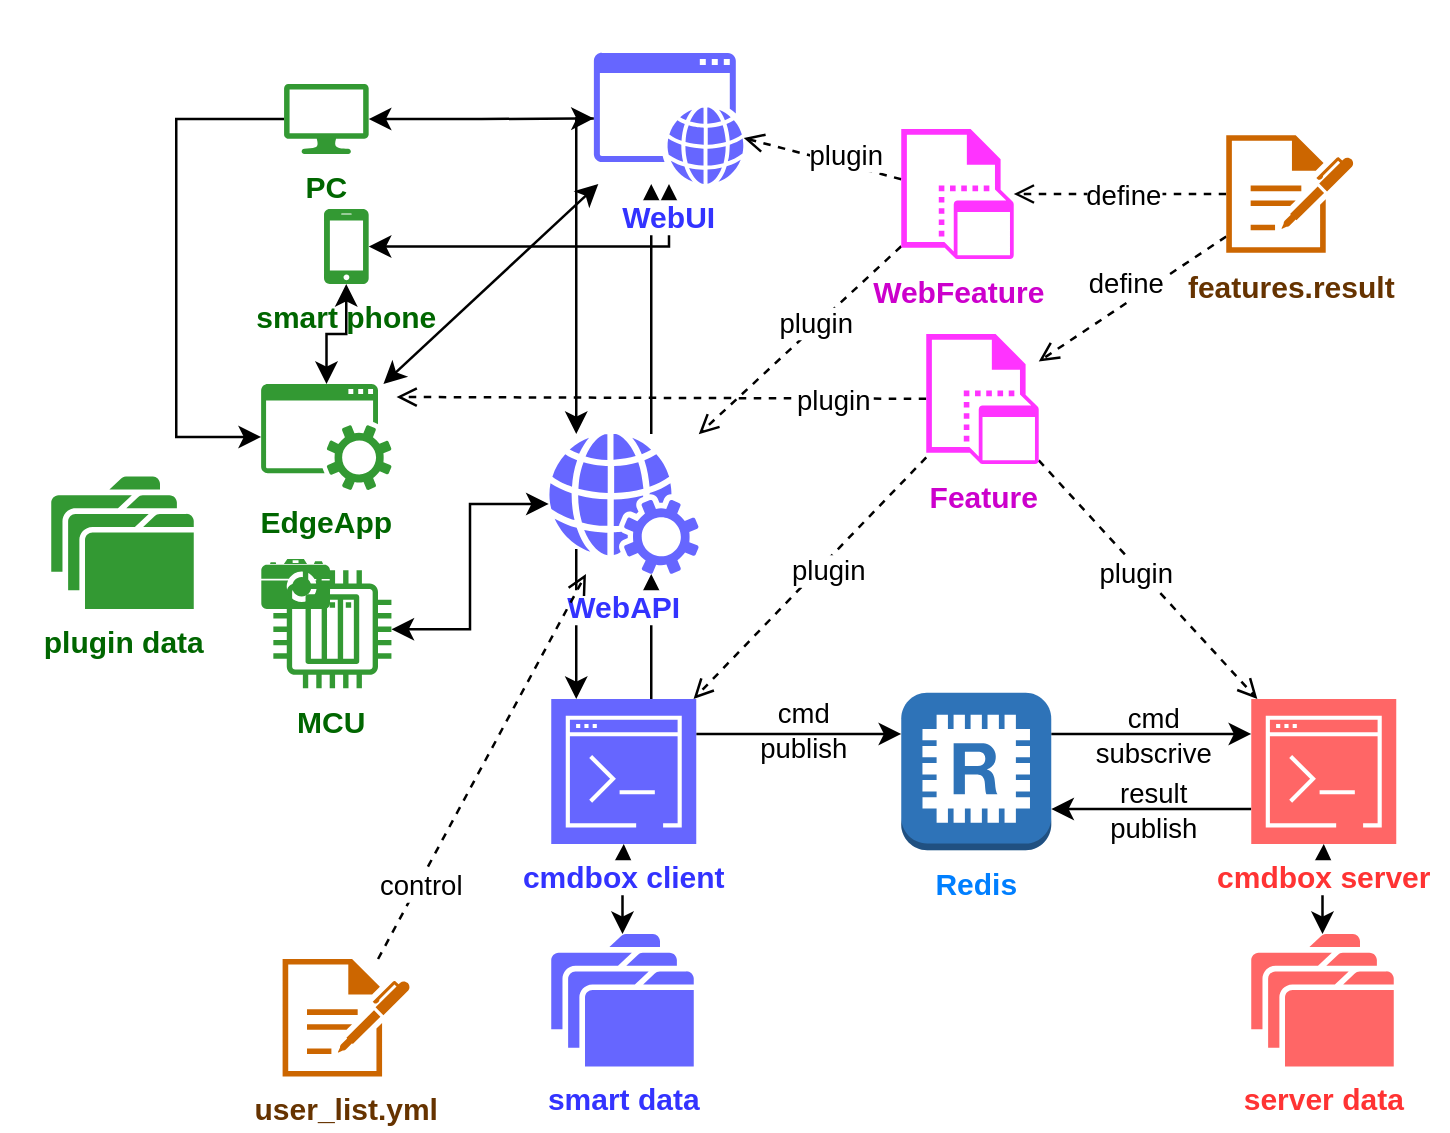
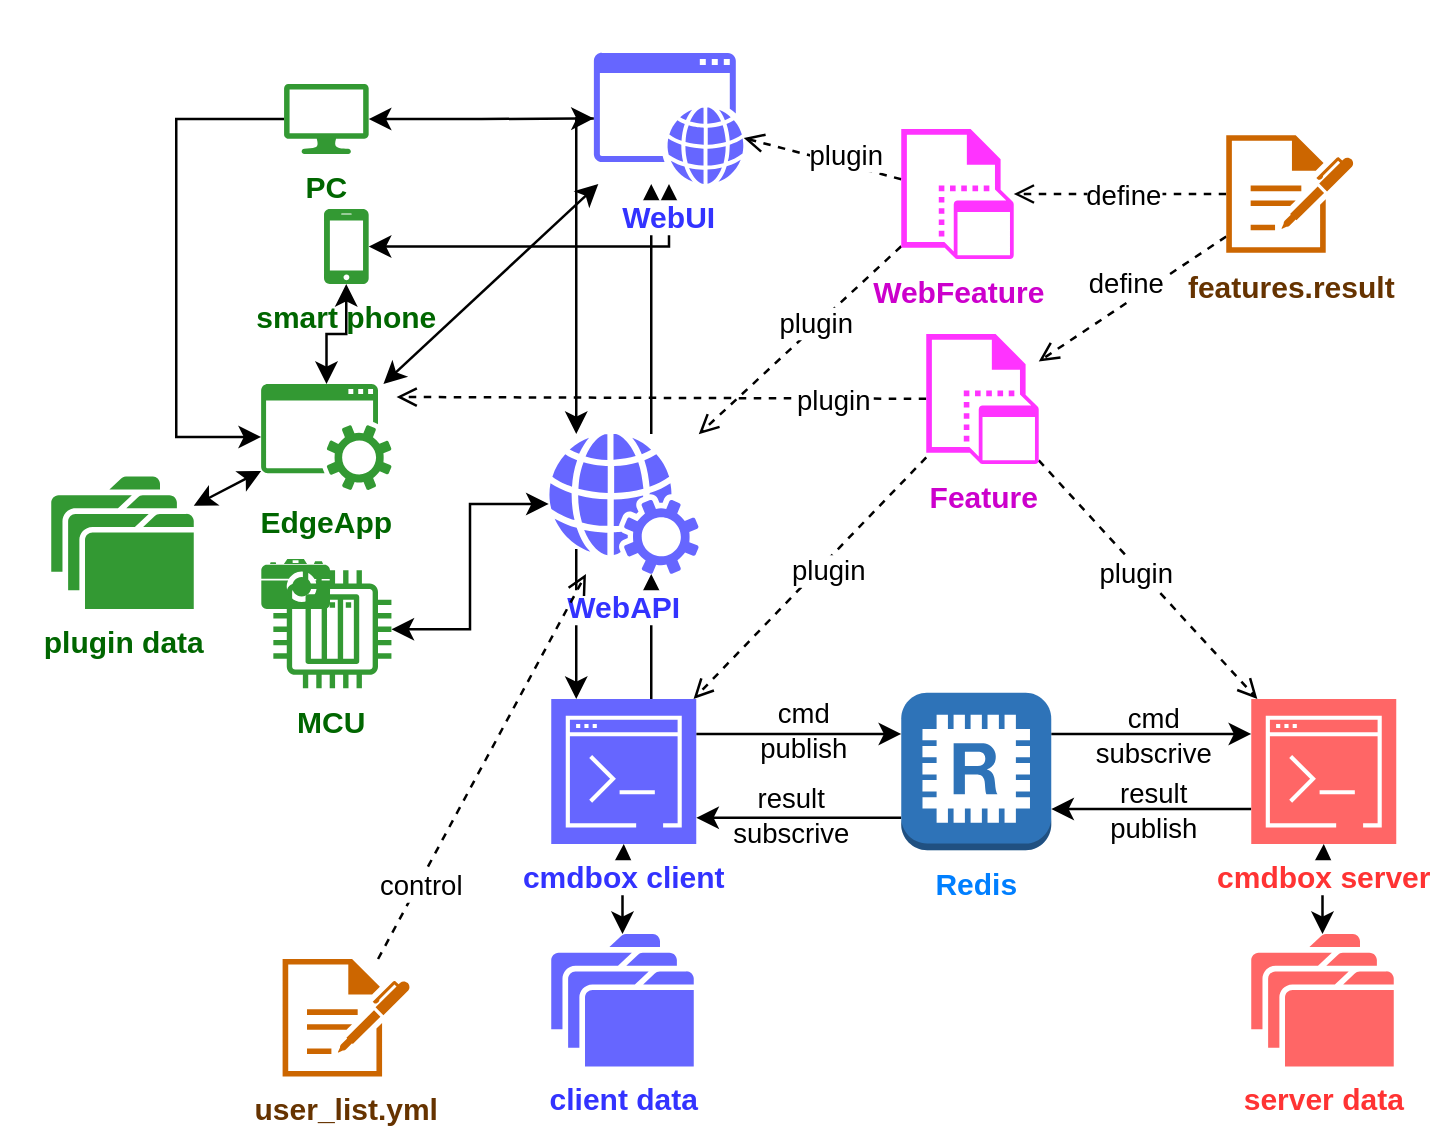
+ <mxCell id="50" style="rounded=0;orthogonalLoop=1;jettySize=auto;html=1;startArrow=classic;startFill=1;" edge="1" parent="1" source="51" target="29"><mxGeometry relative="1" as="geometry" /></mxCell>
+ <mxCell id="4" style="edgeStyle=orthogonalEdgeStyle;rounded=0;orthogonalLoop=1;jettySize=auto;html=1;" parent="1" source="6" target="53" edge="1"><mxGeometry relative="1" as="geometry"><Array as="points"><mxPoint x="330" y="326.52" /><mxPoint x="330" y="326.52" /></Array></mxGeometry></mxCell>
+ <mxCell id="5" value="result&lt;br&gt;subscrive" style="edgeLabel;html=1;align=center;verticalAlign=middle;resizable=0;points=[];labelBackgroundColor=none;" parent="4" vertex="1" connectable="0"><mxGeometry x="0.347" y="-1" relative="1" as="geometry"><mxPoint x="10" as="offset" /></mxGeometry></mxCell>
- <mxCell id="15" value="&lt;b&gt;&lt;font color=&quot;#3333ff&quot;&gt;smart data&lt;/font&gt;&lt;/b&gt;" style="sketch=0;pointerEvents=1;shadow=0;dashed=0;html=1;strokeColor=none;fillColor=#6666FF;labelPosition=center;verticalLabelPosition=bottom;verticalAlign=top;outlineConnect=0;align=center;shape=mxgraph.office.concepts.folders;fontColor=#FF3333;" vertex="1" parent="1"><mxGeometry x="220" y="373" width="57" height="53" as="geometry" /></mxCell>
+ <mxCell id="15" value="&lt;b&gt;&lt;font color=&quot;#3333ff&quot;&gt;client data&lt;/font&gt;&lt;/b&gt;" style="sketch=0;pointerEvents=1;shadow=0;dashed=0;html=1;strokeColor=none;fillColor=#6666FF;labelPosition=center;verticalLabelPosition=bottom;verticalAlign=top;outlineConnect=0;align=center;shape=mxgraph.office.concepts.folders;fontColor=#FF3333;" vertex="1" parent="1"><mxGeometry x="220" y="373" width="57" height="53" as="geometry" /></mxCell>
